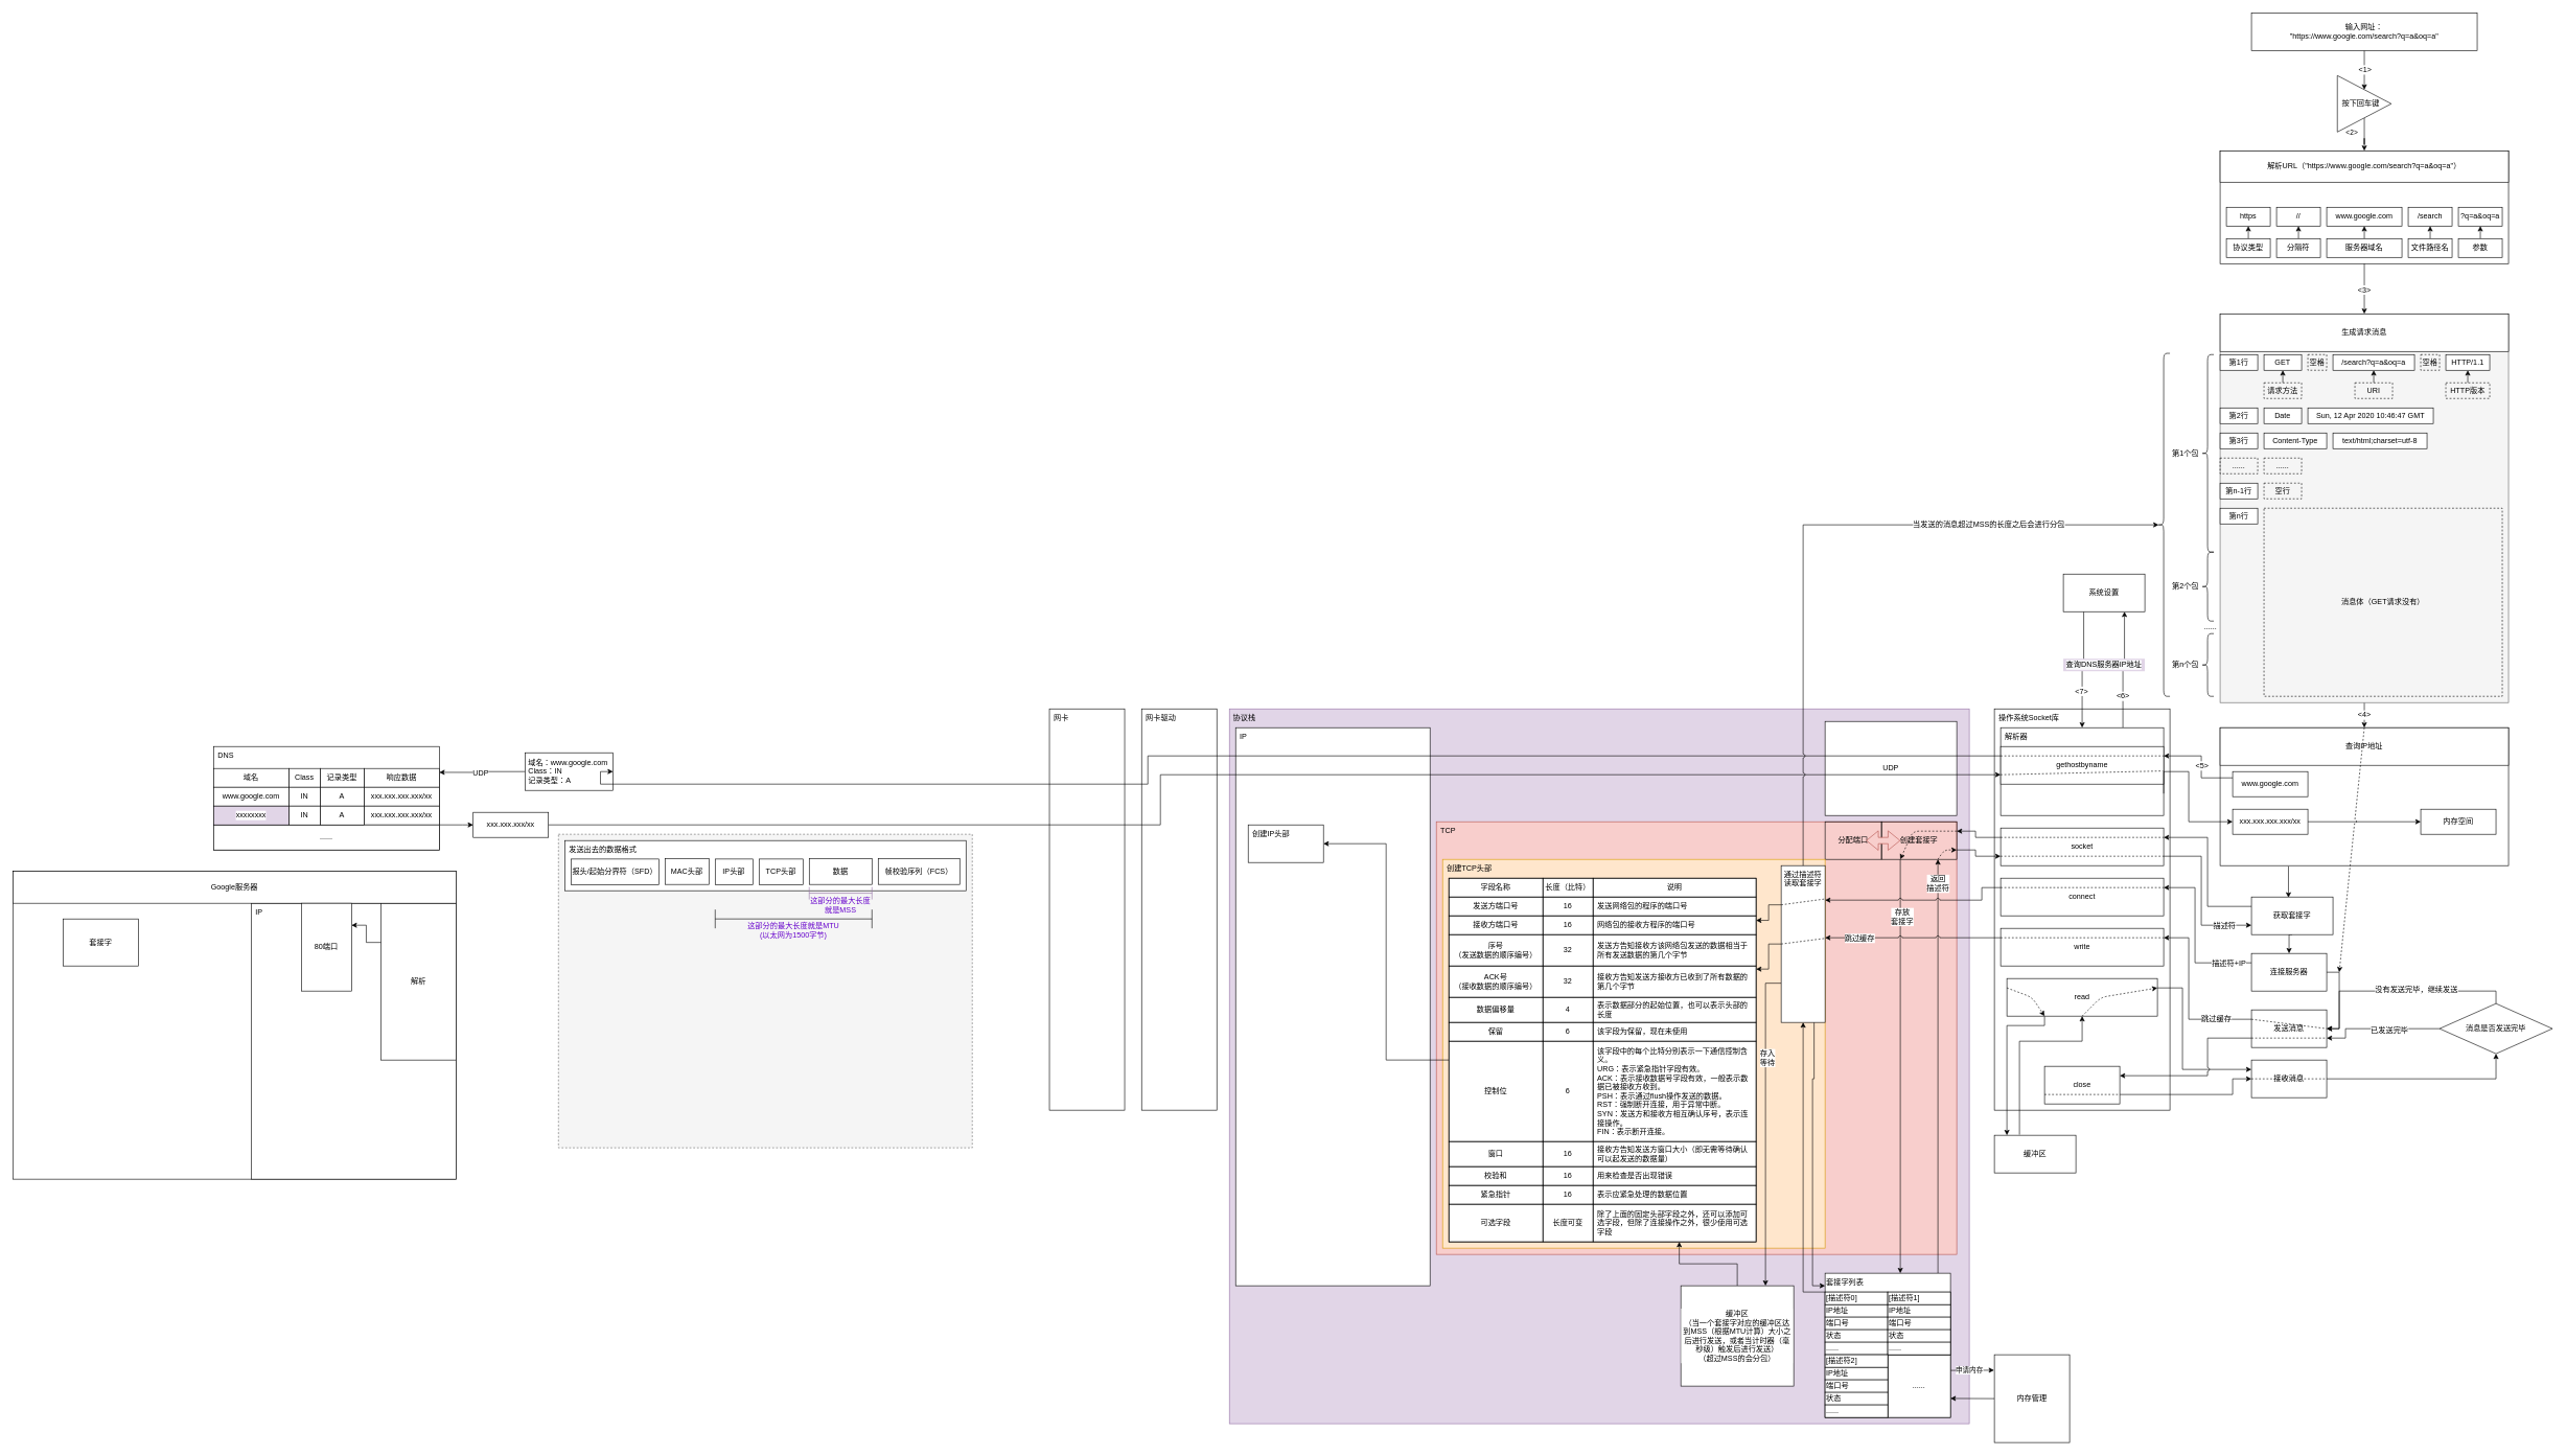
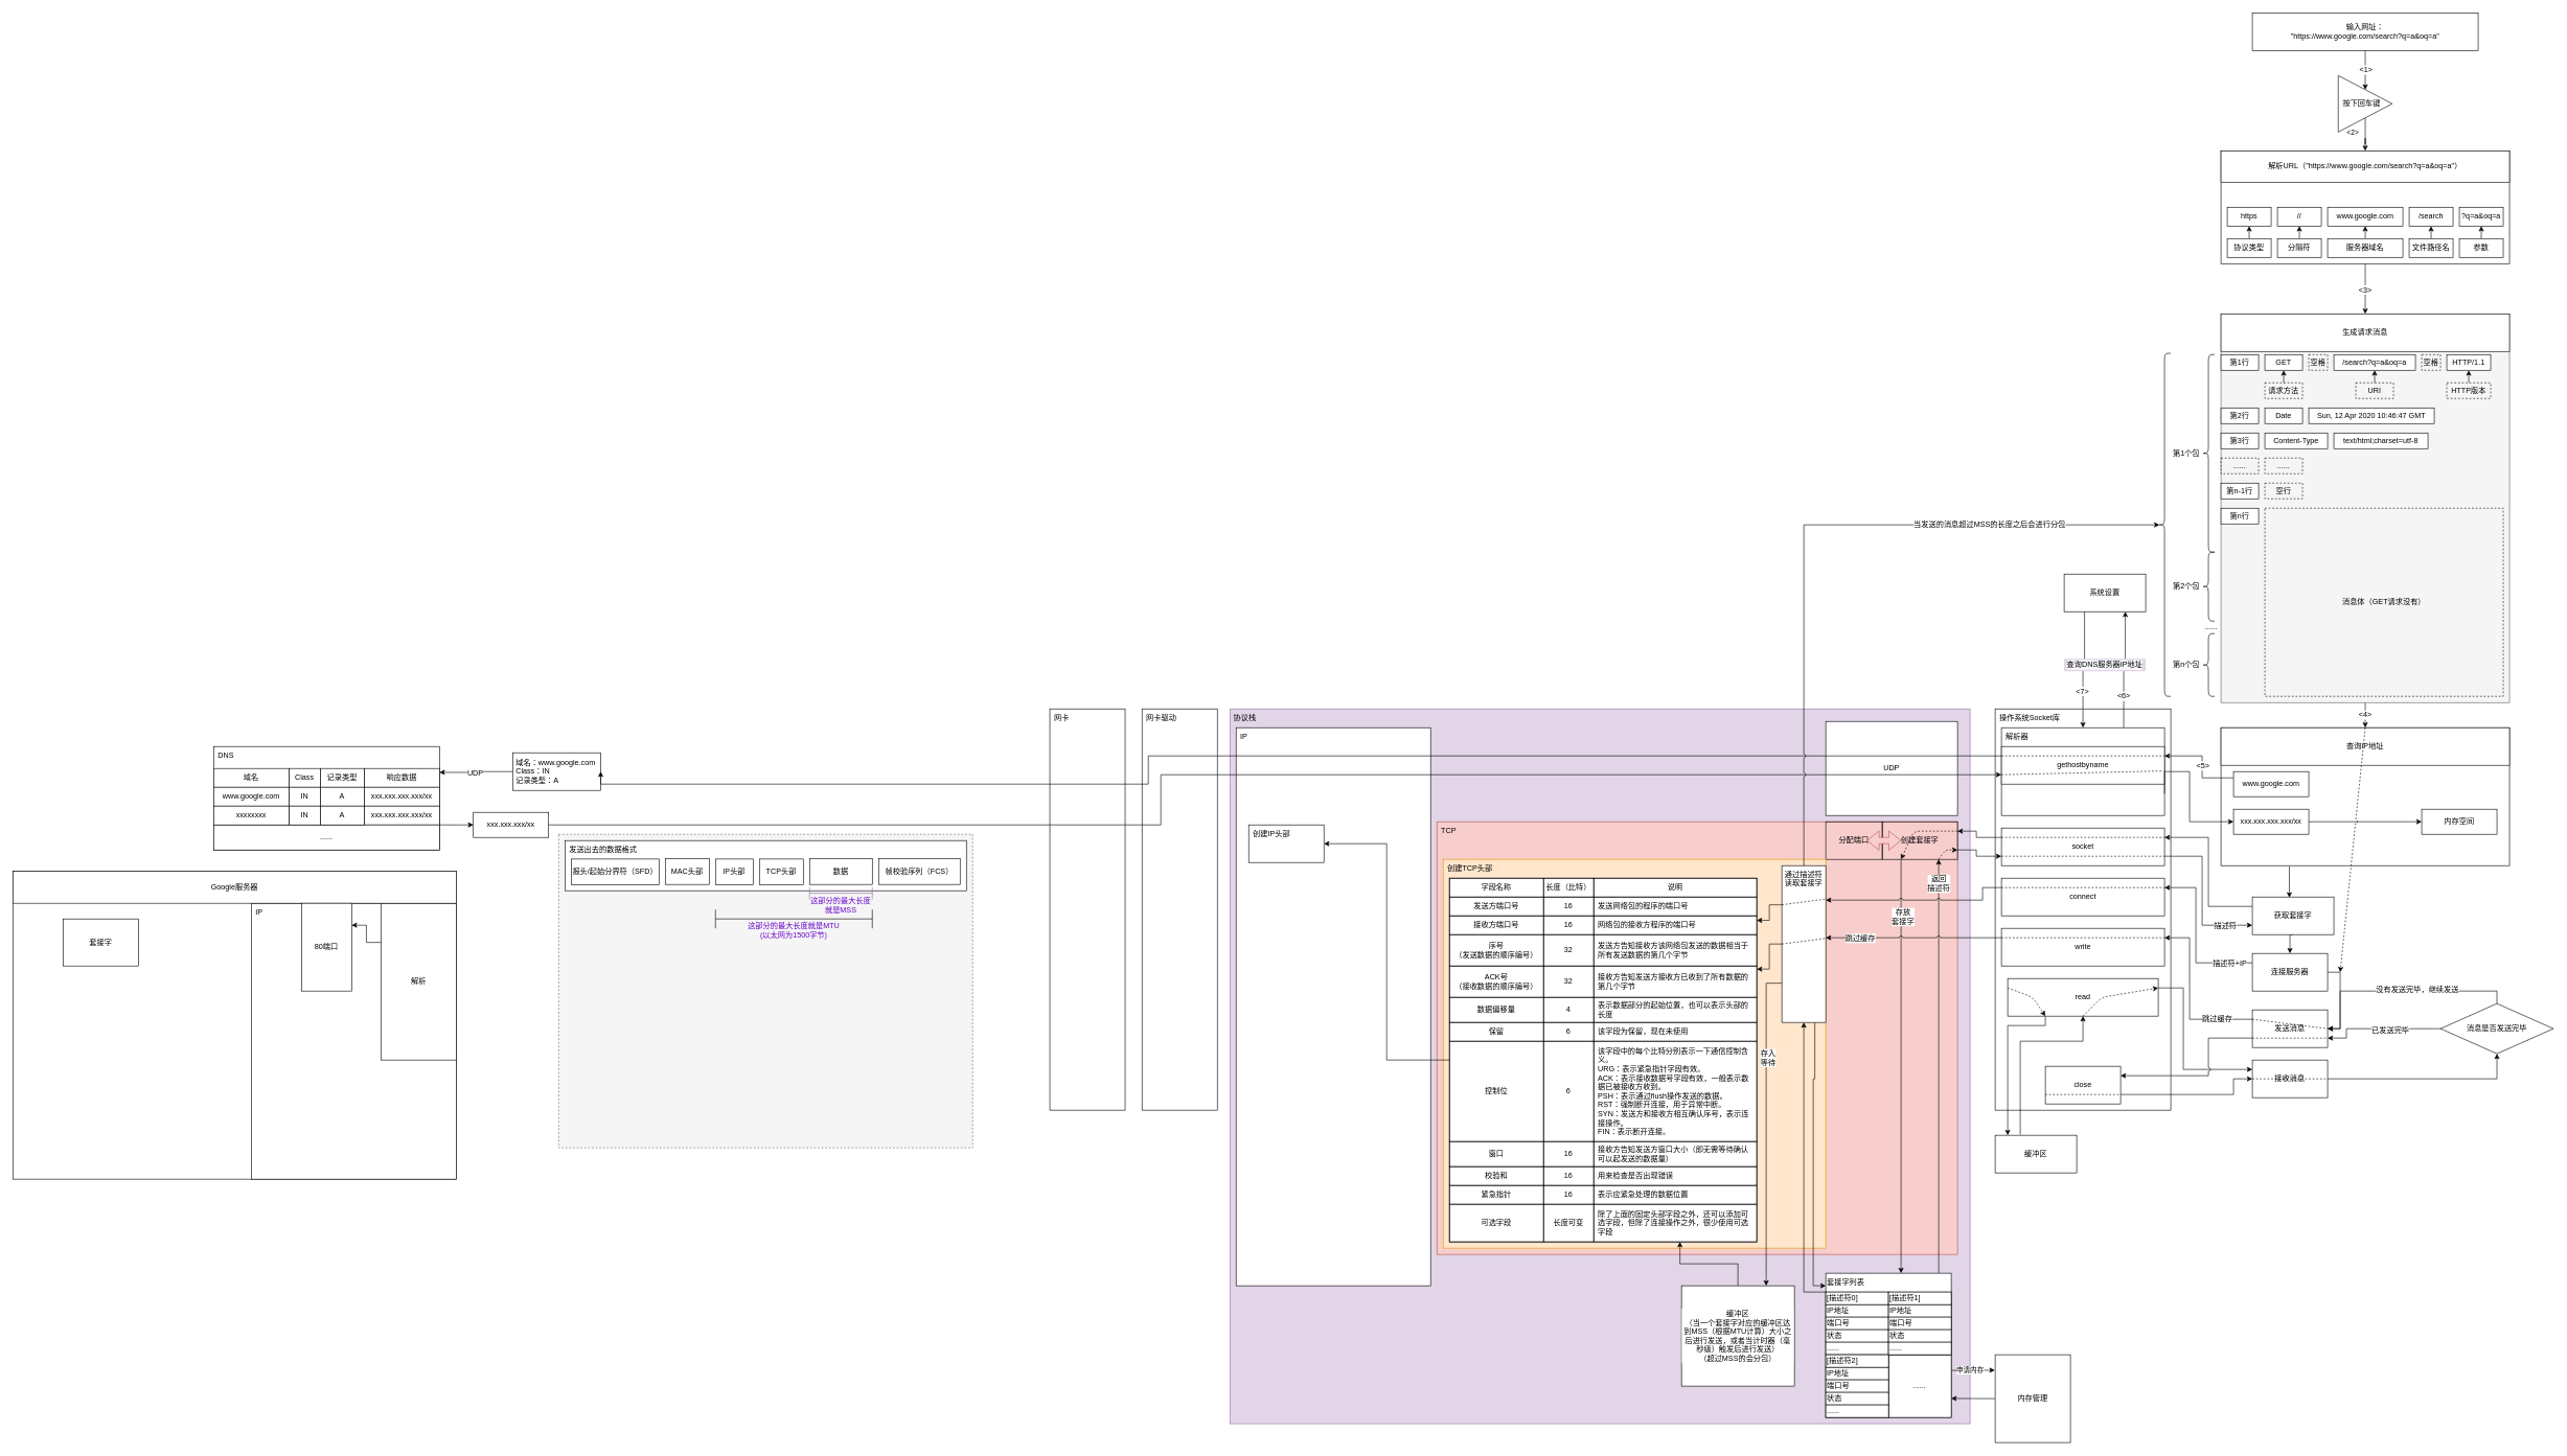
- <mxCell id="85" value="域名：www.google.com&lt;br&gt;Class：IN&lt;br&gt;记录类型：A" style="rounded=0;whiteSpace=wrap;html=1;labelBackgroundColor=#ffffff;strokeColor=#000000;align=left;spacingLeft=3;" parent="1" vertex="1"><mxGeometry x="837" y="1200" width="140" height="60" as="geometry" /></mxCell>
+ <mxCell id="85" value="域名：www.google.com&lt;br&gt;Class：IN&lt;br&gt;记录类型：A" style="rounded=0;whiteSpace=wrap;html=1;labelBackgroundColor=#ffffff;strokeColor=#000000;align=left;spacingLeft=3;" parent="1" vertex="1"><mxGeometry x="817" y="1200" width="140" height="60" as="geometry" /></mxCell>
- <mxCell id="99" value="xxxxxxxx" style="rounded=0;whiteSpace=wrap;html=1;labelBackgroundColor=#ffffff;strokeColor=#000000;align=center;fillColor=#e1d5e7;" parent="1" vertex="1"><mxGeometry x="340" y="1285" width="120" height="30" as="geometry" /></mxCell>
+ <mxCell id="99" value="xxxxxxxx" style="rounded=0;whiteSpace=wrap;html=1;labelBackgroundColor=#ffffff;strokeColor=#000000;align=center;" parent="1" vertex="1"><mxGeometry x="340" y="1285" width="120" height="30" as="geometry" /></mxCell>
